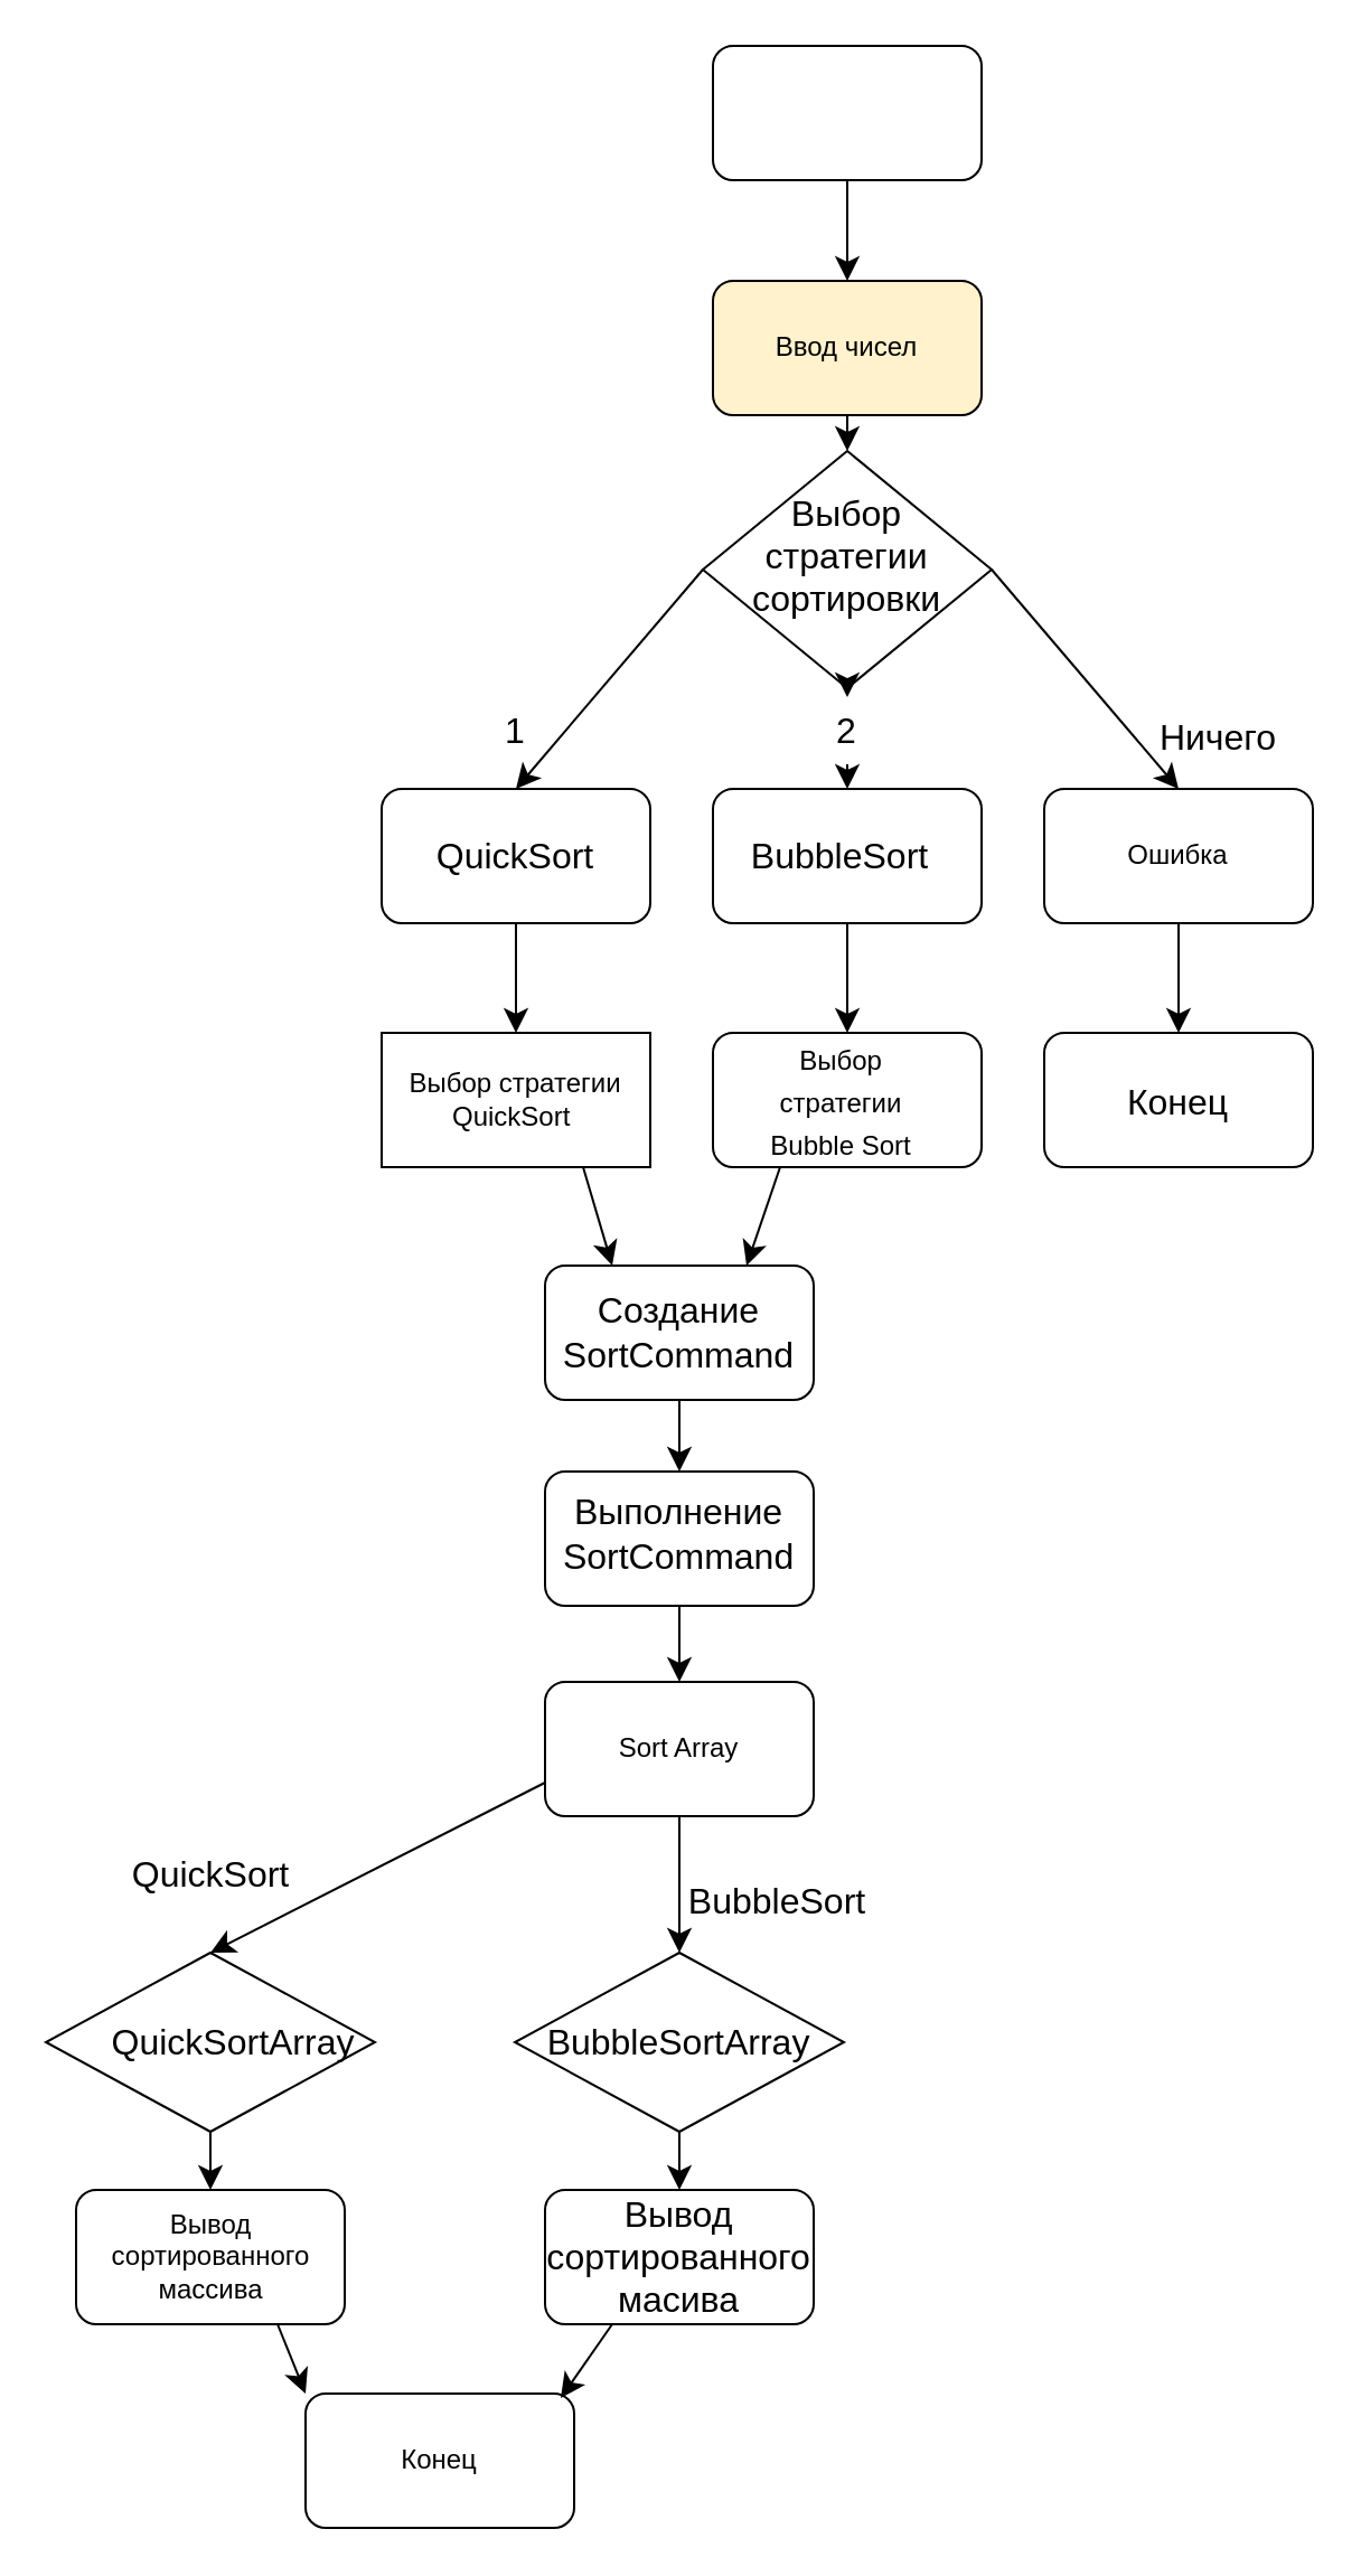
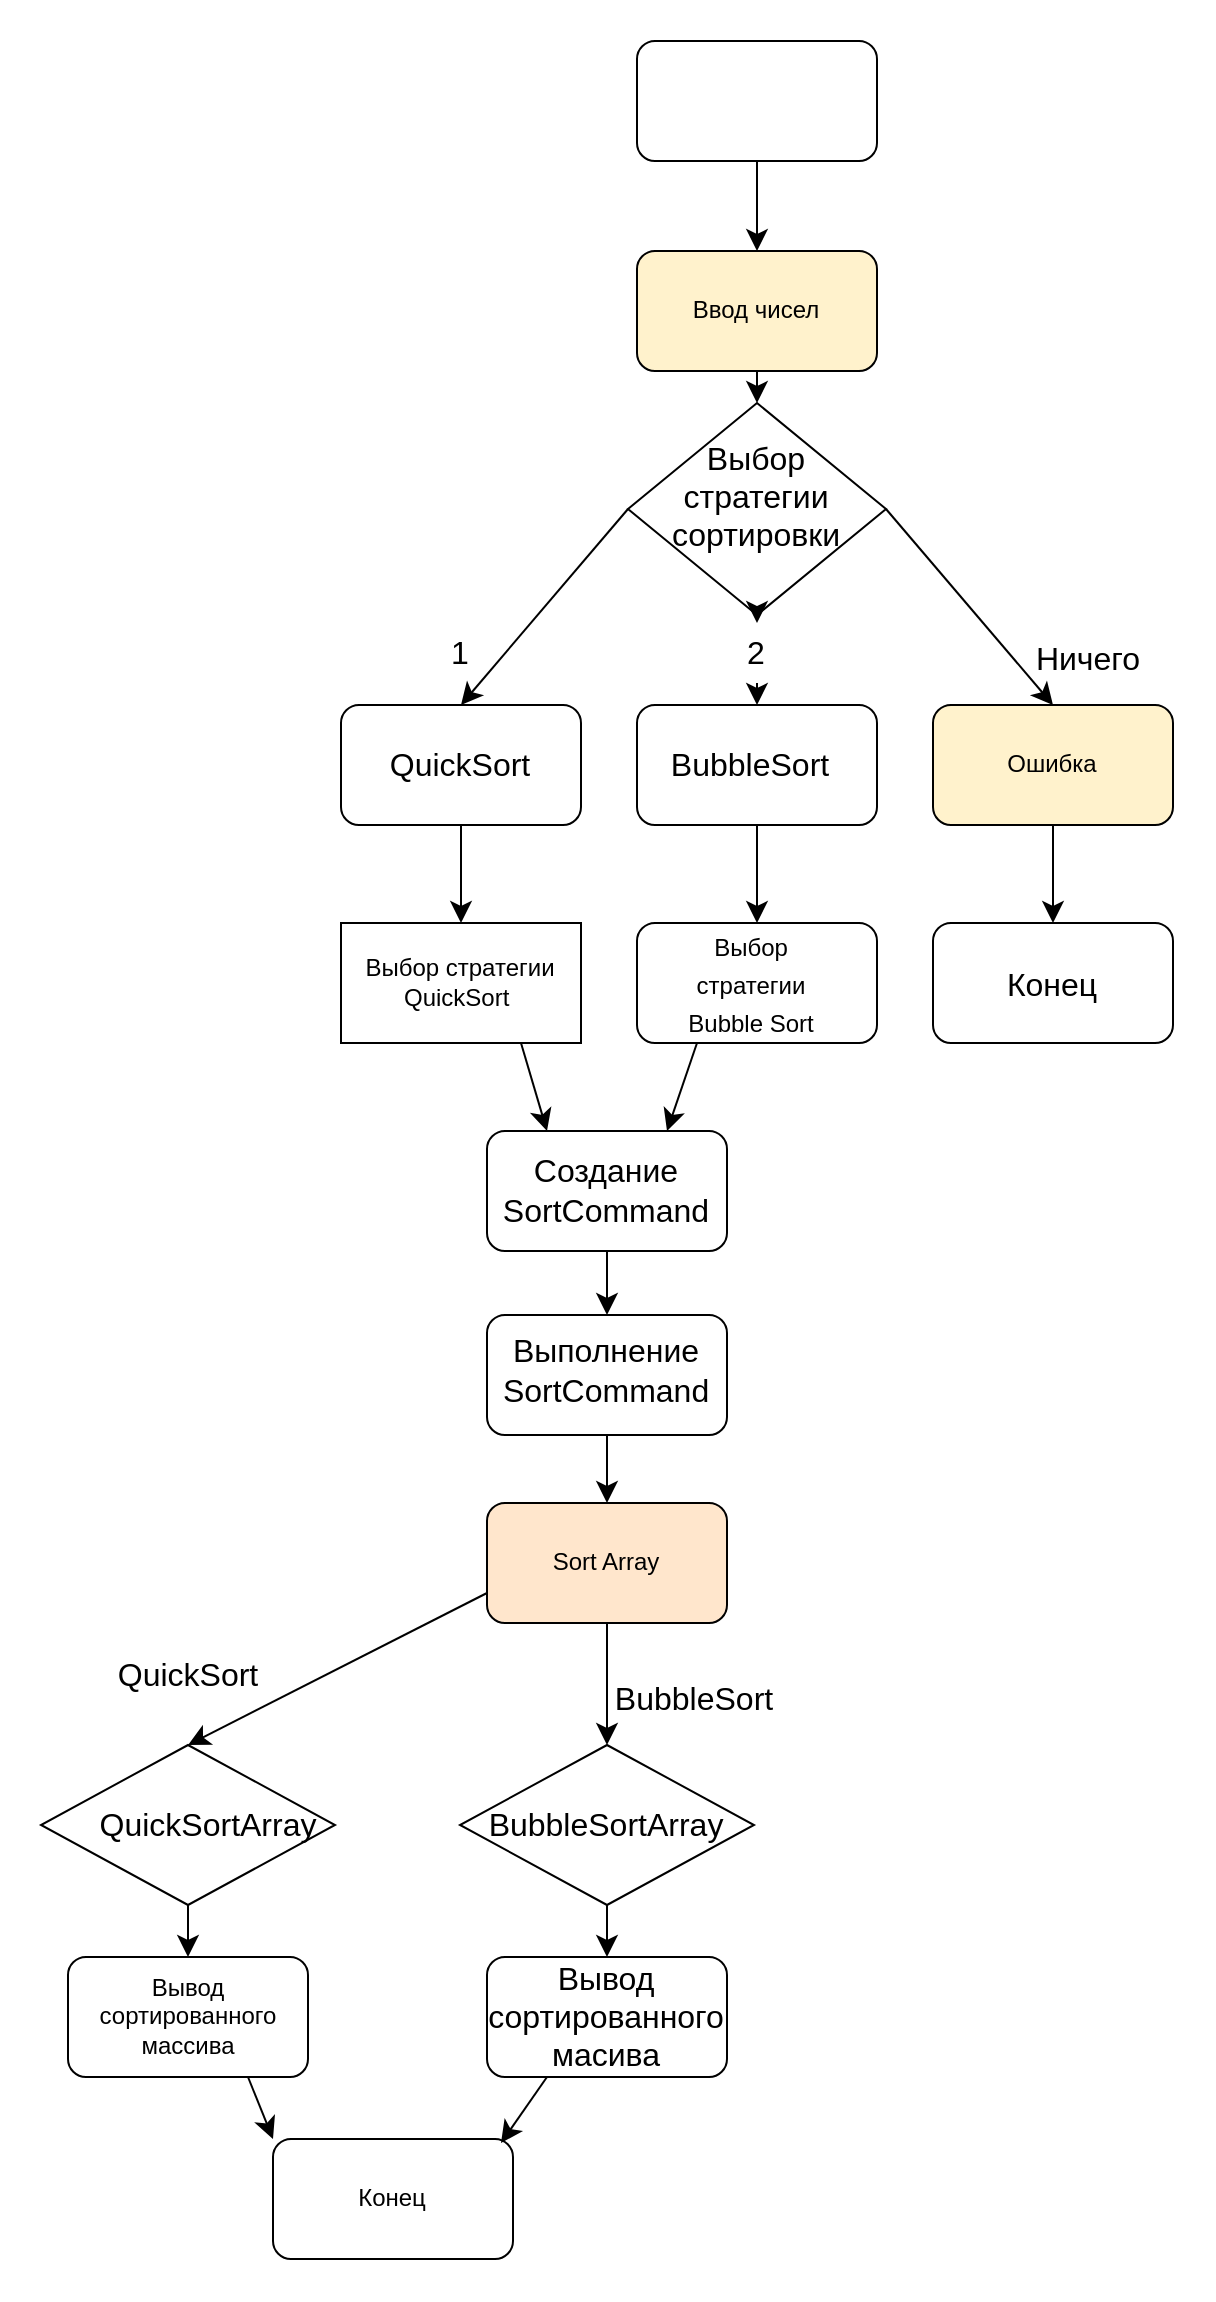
- <mxCell id="16" value="Ошибка" style="rounded=1;whiteSpace=wrap;html=1;" vertex="1" parent="1"><mxGeometry x="466" y="352" width="120" height="60" as="geometry" /></mxCell>
+ <mxCell id="16" value="Ошибка" style="rounded=1;whiteSpace=wrap;html=1;fillColor=#fff2cc;" vertex="1" parent="1"><mxGeometry x="466" y="352" width="120" height="60" as="geometry" /></mxCell>
- <mxCell id="36" value="Sort Array" style="rounded=1;whiteSpace=wrap;html=1;" vertex="1" parent="1"><mxGeometry y="751" width="120" height="60" as="geometry" x="243" /></mxCell>
+ <mxCell id="36" value="Sort Array" style="rounded=1;whiteSpace=wrap;html=1;fillColor=#ffe6cc;" vertex="1" parent="1"><mxGeometry y="751" width="120" height="60" as="geometry" x="243" /></mxCell>
